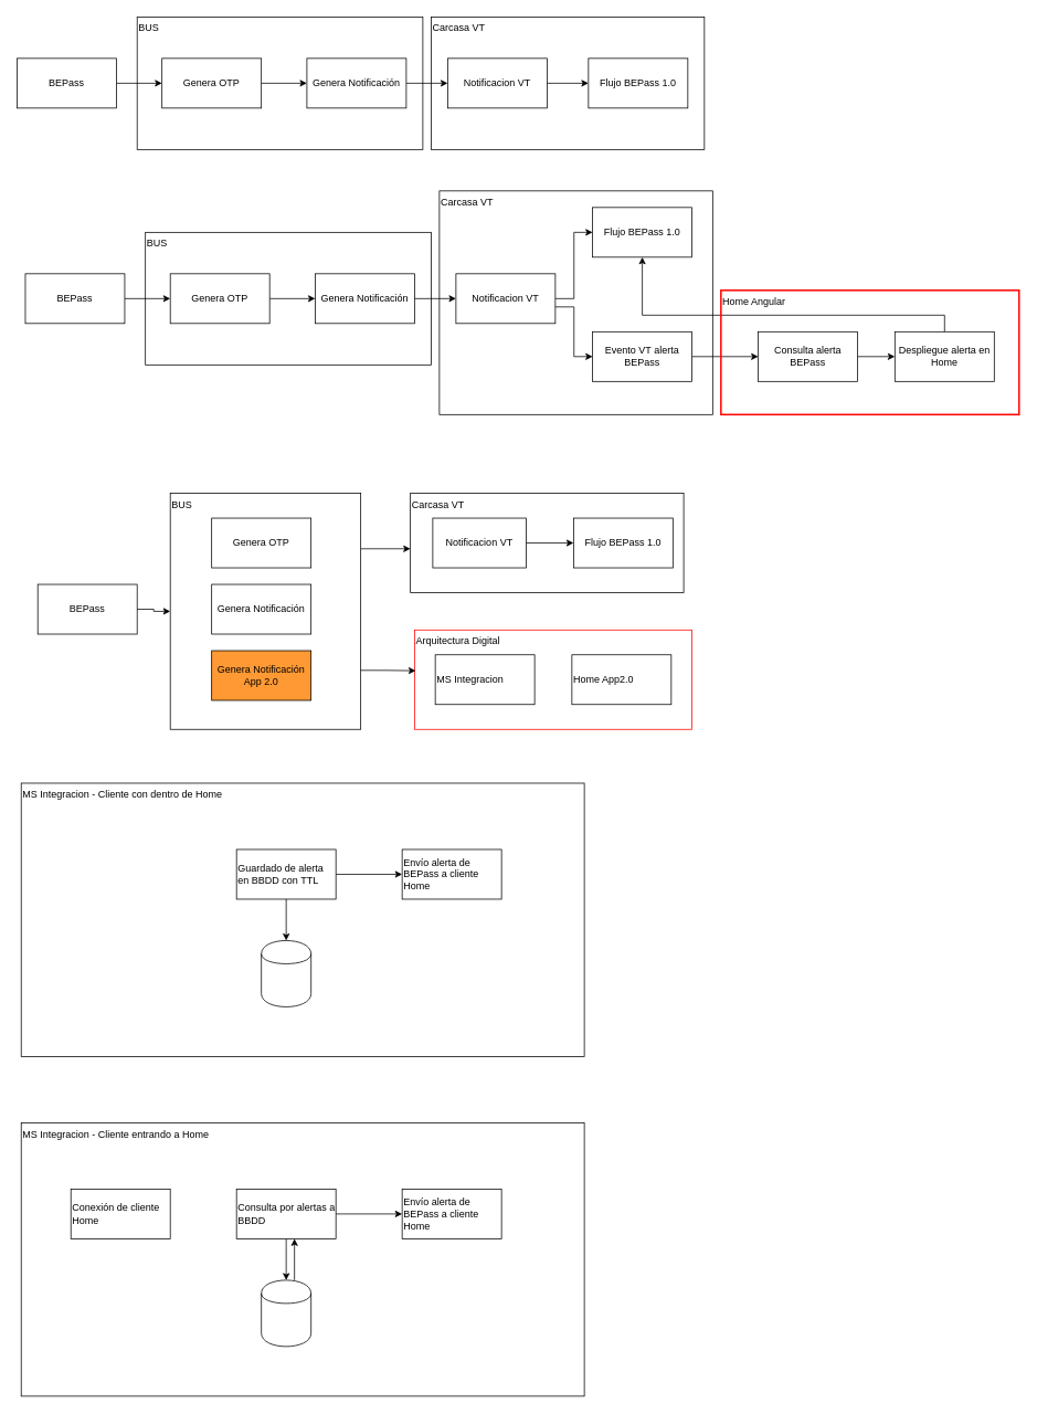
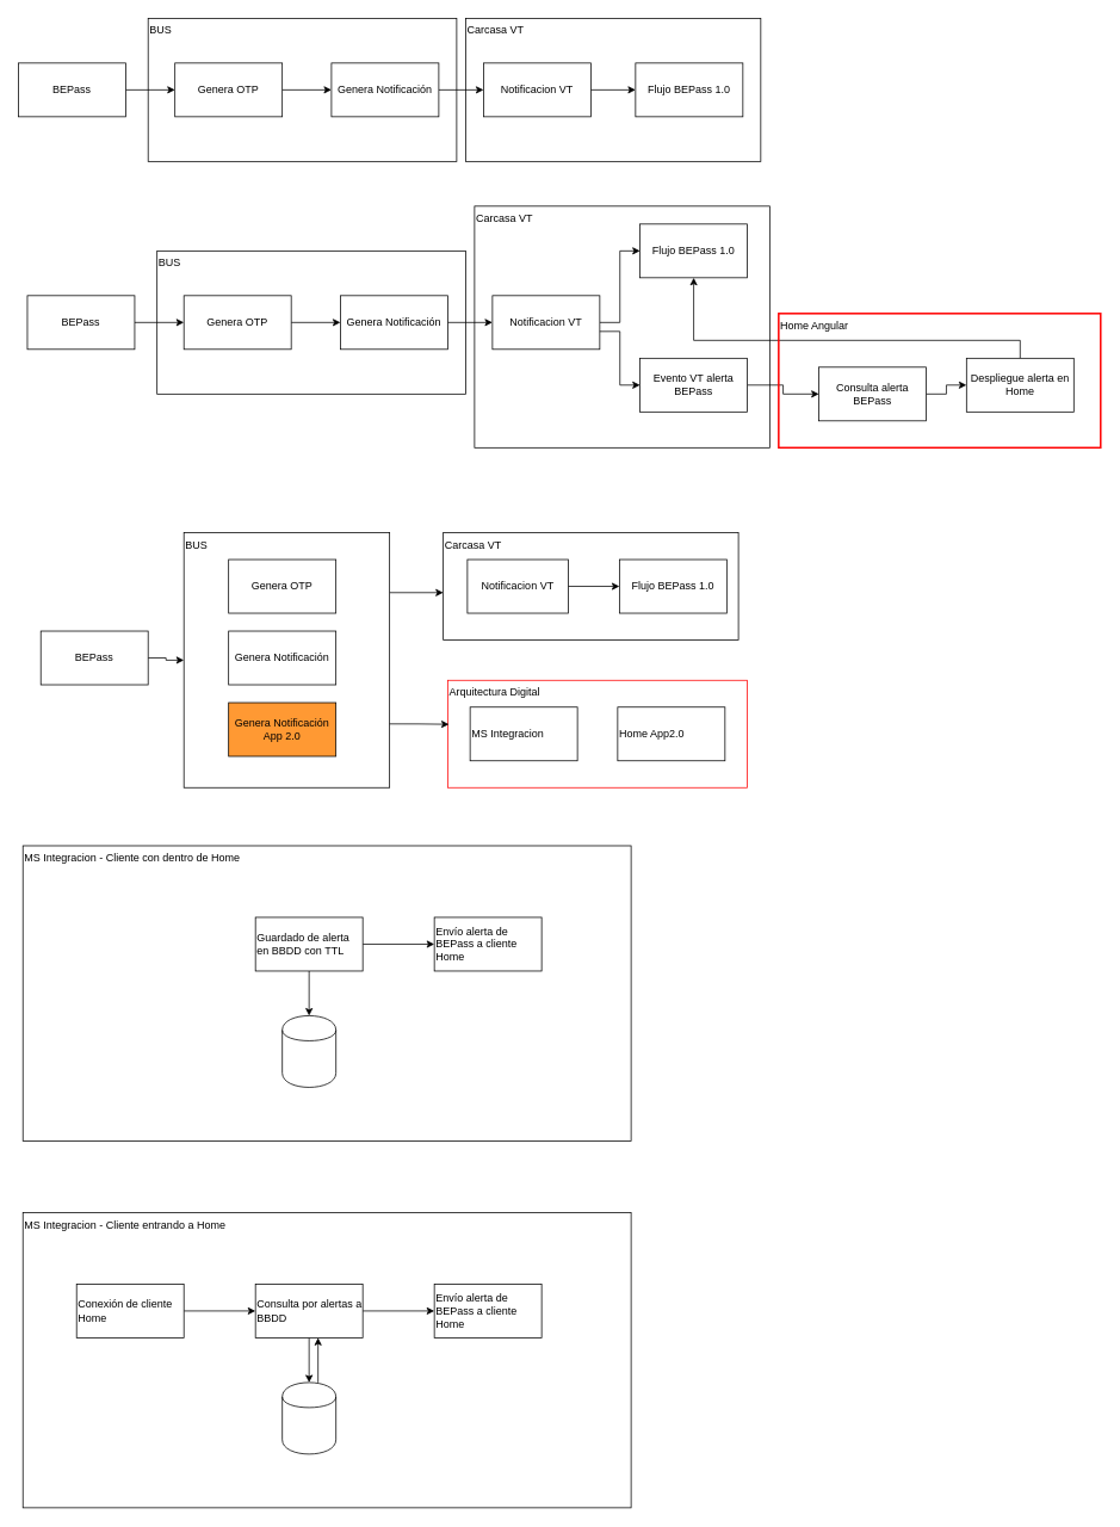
- <mxCell id="57" value="Consulta alerta BEPass" style="rounded=0;whiteSpace=wrap;html=1;" vertex="1" parent="1"><mxGeometry x="915" y="400" width="120" height="60" as="geometry" /></mxCell>
+ <mxCell id="57" value="Consulta alerta BEPass" style="rounded=0;whiteSpace=wrap;html=1;" vertex="1" parent="1"><mxGeometry x="915" y="410" width="120" height="60" as="geometry" /></mxCell>
+ <mxCell id="35" value="" style="edgeStyle=orthogonalEdgeStyle;rounded=0;orthogonalLoop=1;jettySize=auto;html=1;" edge="1" parent="1" source="36" target="39"><mxGeometry relative="1" as="geometry" /></mxCell>
